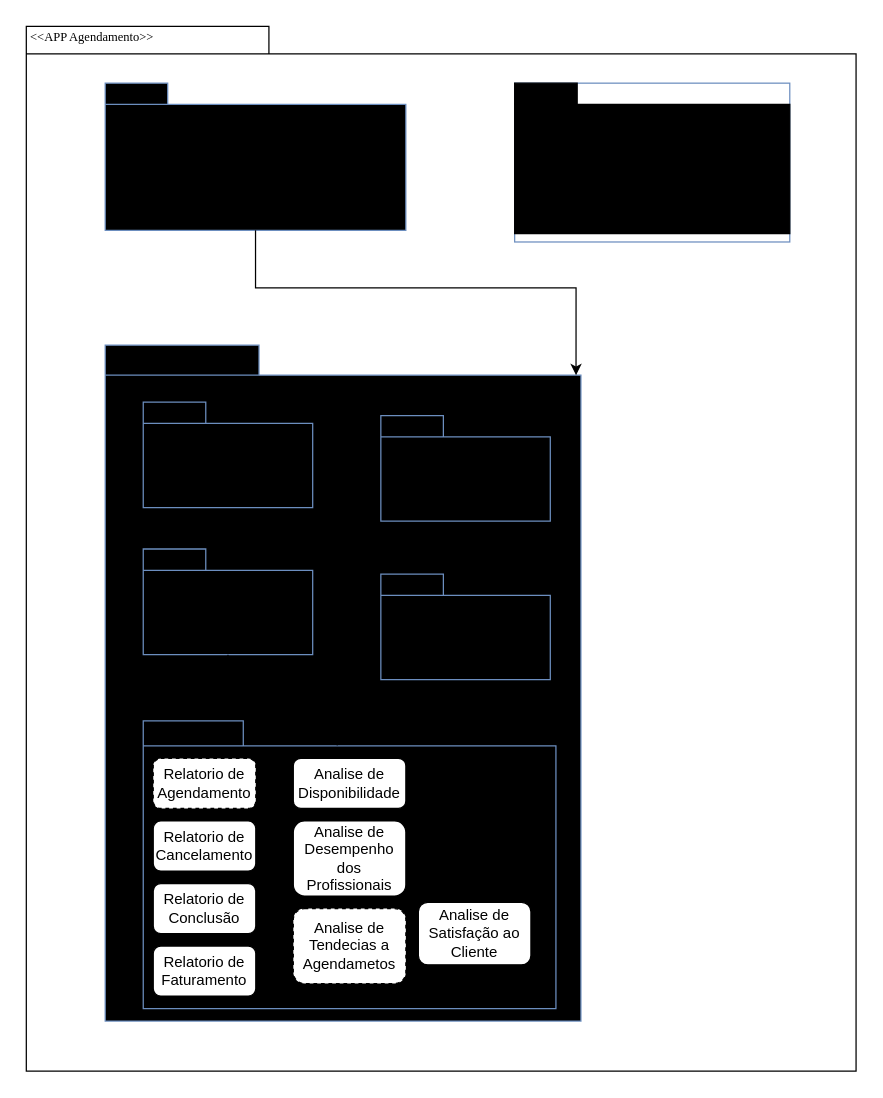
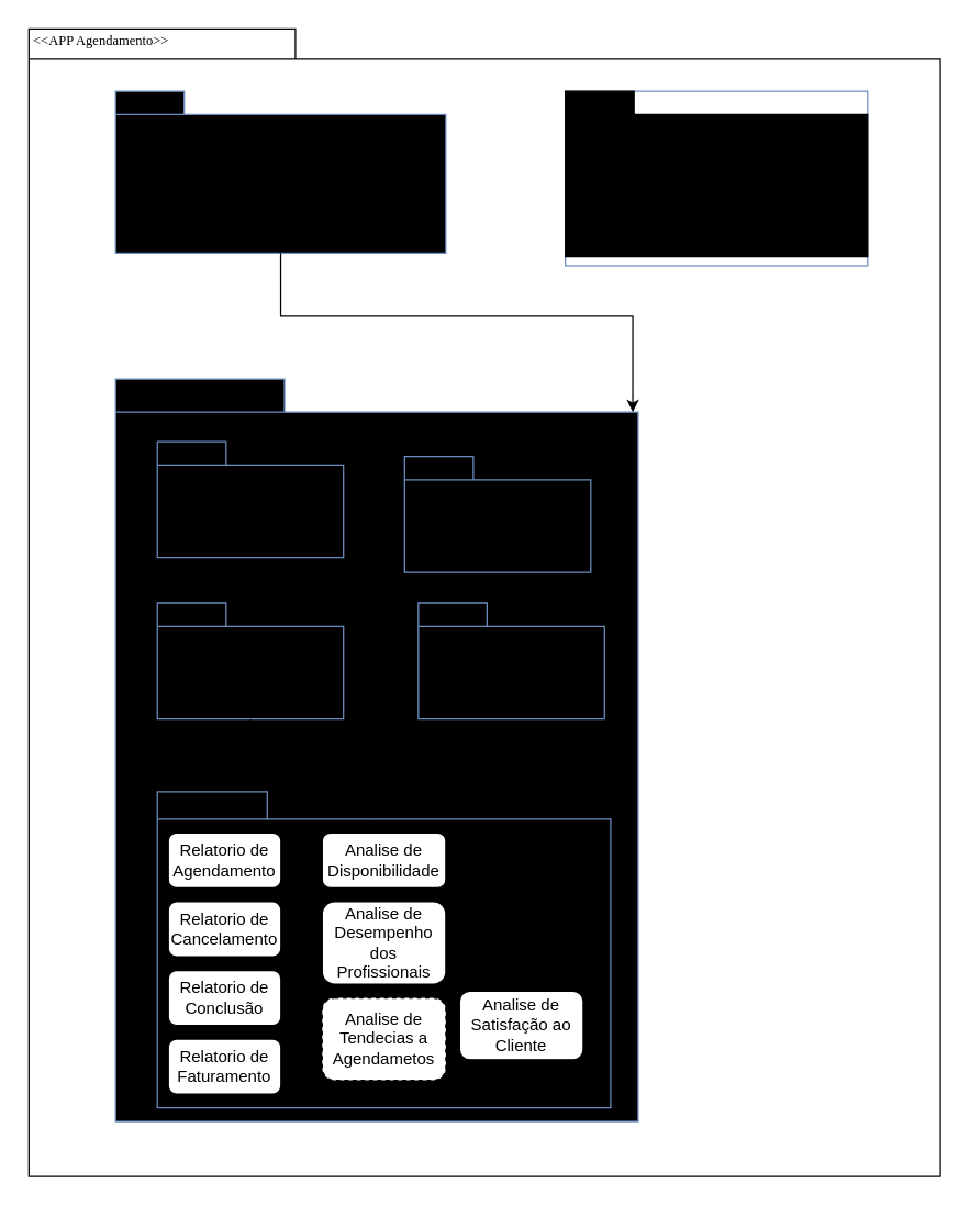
- <mxCell id="10" value="Funcionarios" style="shape=folder;fontStyle=1;spacingTop=10;tabWidth=50;tabHeight=17;tabPosition=left;html=1;rounded=0;shadow=0;comic=0;labelBackgroundColor=none;strokeColor=#6c8ebf;strokeWidth=1;fillColor=#dae8fc;fontFamily=Verdana;fontSize=10;align=center;gradientColor=light-dark(#99CCFF,#EDEDED);" vertex="1" parent="1"><mxGeometry x="304" y="331.75" width="135.5" height="84.5" as="geometry" /></mxCell>
+ <mxCell id="10" value="Funcionarios" style="shape=folder;fontStyle=1;spacingTop=10;tabWidth=50;tabHeight=17;tabPosition=left;html=1;rounded=0;shadow=0;comic=0;labelBackgroundColor=none;strokeColor=#6c8ebf;strokeWidth=1;fillColor=#dae8fc;fontFamily=Verdana;fontSize=10;align=center;gradientColor=light-dark(#99CCFF,#EDEDED);" vertex="1" parent="1"><mxGeometry x="294" y="331.75" width="135.5" height="84.5" as="geometry" /></mxCell>
- <mxCell id="11" value="Notificacoes" style="shape=folder;fontStyle=1;spacingTop=10;tabWidth=50;tabHeight=17;tabPosition=left;html=1;rounded=0;shadow=0;comic=0;labelBackgroundColor=none;strokeColor=#6c8ebf;strokeWidth=1;fillColor=#dae8fc;fontFamily=Verdana;fontSize=10;align=center;gradientColor=light-dark(#99CCFF,#EDEDED);" vertex="1" parent="1"><mxGeometry x="304" y="458.5" width="135.5" height="84.5" as="geometry" /></mxCell>
+ <mxCell id="11" value="Notificacoes" style="shape=folder;fontStyle=1;spacingTop=10;tabWidth=50;tabHeight=17;tabPosition=left;html=1;rounded=0;shadow=0;comic=0;labelBackgroundColor=none;strokeColor=#6c8ebf;strokeWidth=1;fillColor=#dae8fc;fontFamily=Verdana;fontSize=10;align=center;gradientColor=light-dark(#99CCFF,#EDEDED);" vertex="1" parent="1"><mxGeometry x="304" y="438.5" width="135.5" height="84.5" as="geometry" /></mxCell>
- <mxCell id="16" value="Relatorio de Agendamento" style="rounded=1;whiteSpace=wrap;html=1;fillColor=light-dark(#FFFFFF,#1D293B);dashed=1;" vertex="1" parent="1"><mxGeometry x="122" y="606" width="82" height="40" as="geometry" /></mxCell>
+ <mxCell id="16" value="Relatorio de Agendamento" style="rounded=1;whiteSpace=wrap;html=1;fillColor=light-dark(#FFFFFF,#1D293B);" vertex="1" parent="1"><mxGeometry x="122" y="606" width="82" height="40" as="geometry" /></mxCell>
